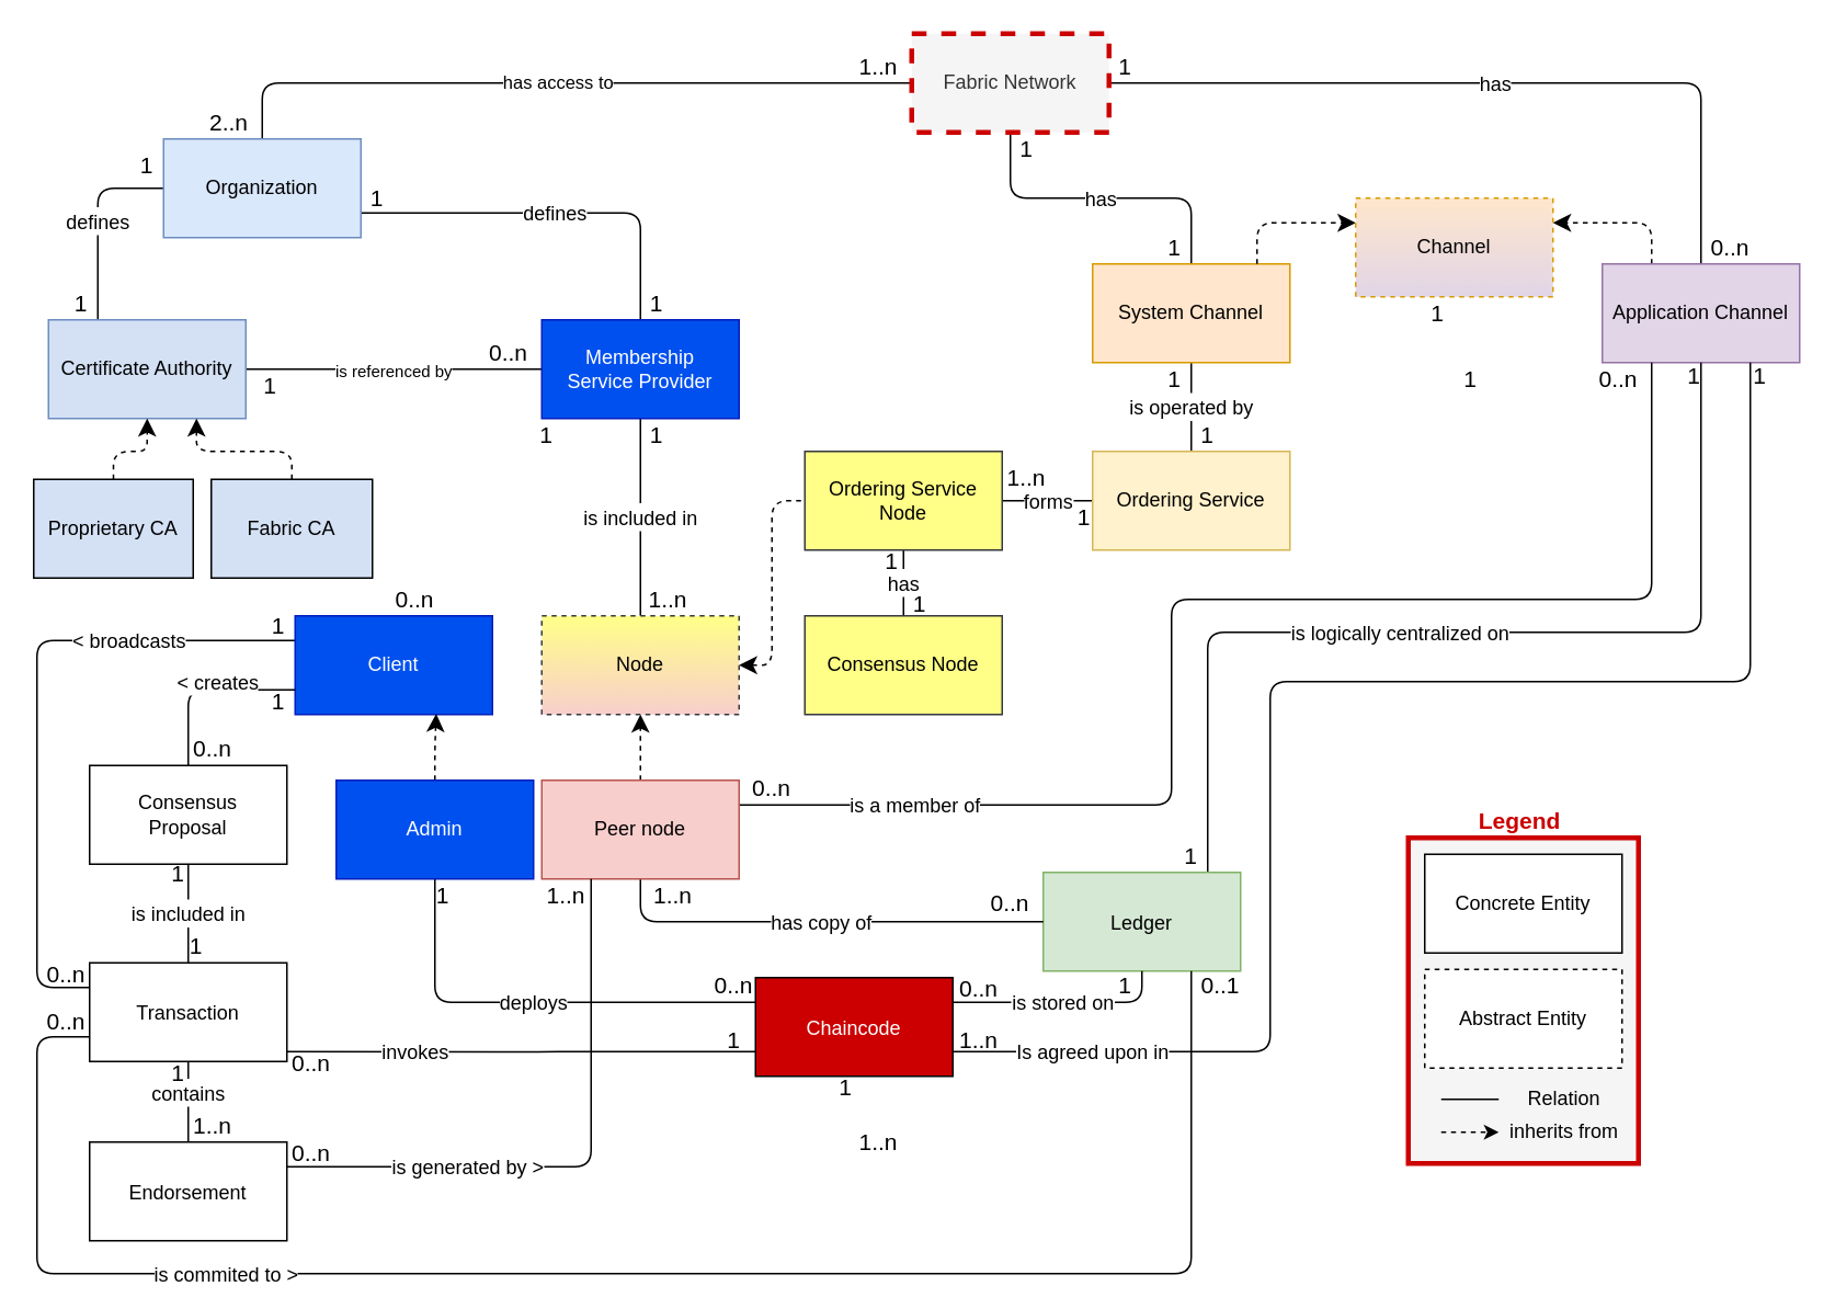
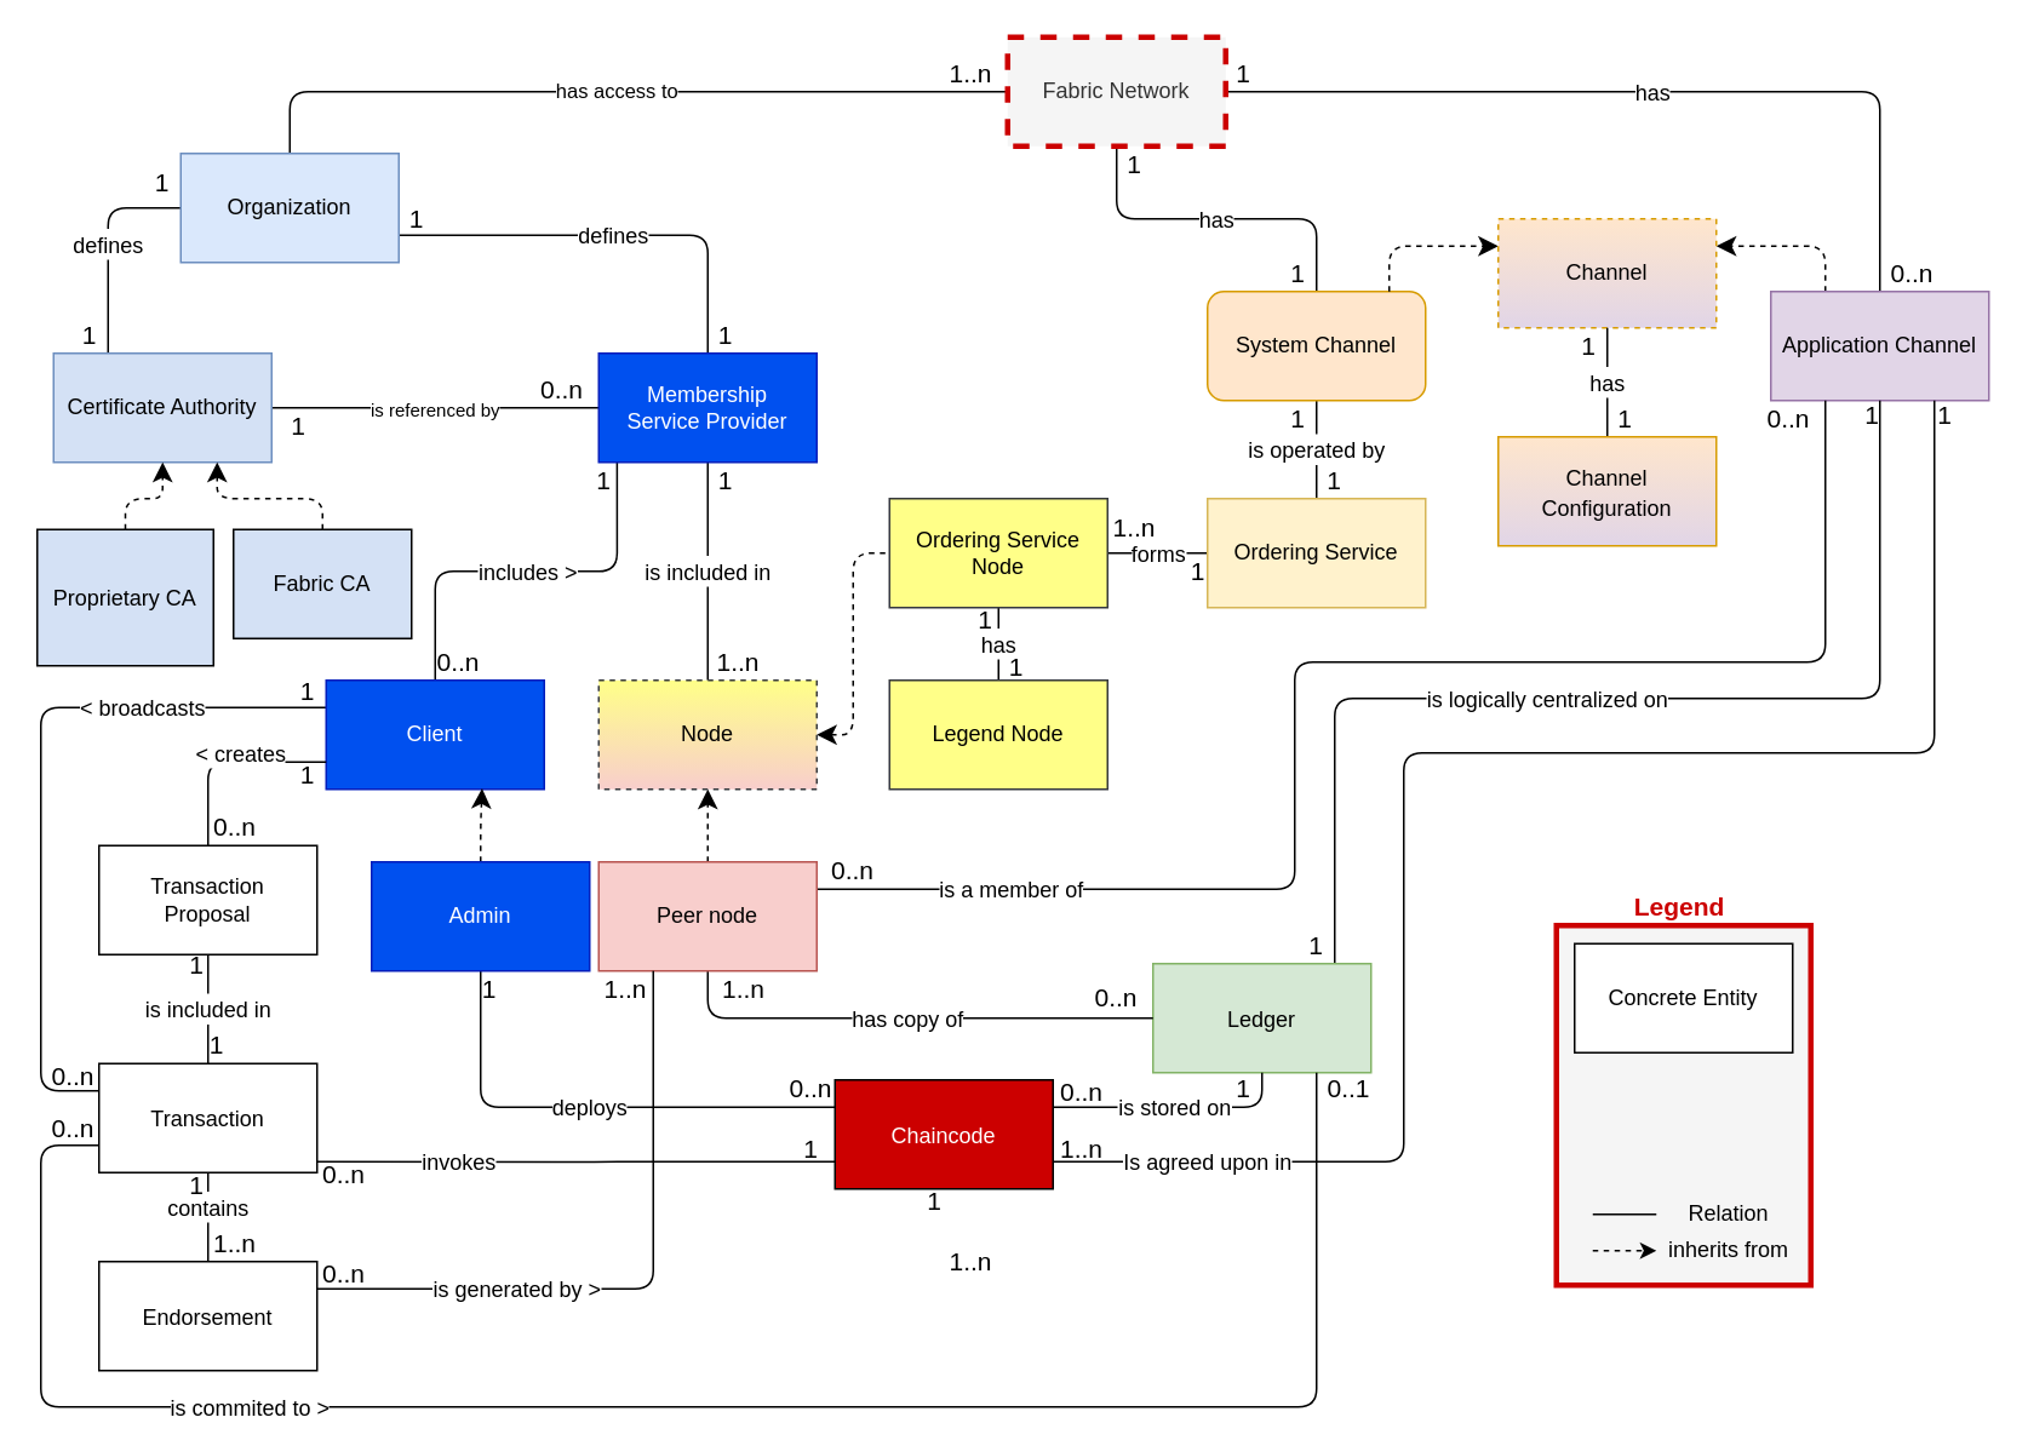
- <mxCell id="18" value="2..n" style="text;html=1;strokeColor=none;fillColor=none;align=center;verticalAlign=middle;whiteSpace=wrap;rounded=0;shadow=0;glass=0;sketch=0;fontSize=14;" parent="1" vertex="1"><mxGeometry x="119" y="64" width="40" height="20" as="geometry" /></mxCell>
- <mxCell id="13" value="System Channel" style="rounded=0;whiteSpace=wrap;html=1;shadow=0;glass=0;sketch=0;fillColor=#ffe6cc;strokeColor=#d79b00;" parent="1" vertex="1"><mxGeometry x="664" y="160" width="120" height="60" as="geometry" /></mxCell>
+ <mxCell id="13" value="System Channel" style="whiteSpace=wrap;html=1;shadow=0;glass=0;sketch=0;fillColor=#ffe6cc;strokeColor=#d79b00;rounded=1;" parent="1" vertex="1"><mxGeometry x="664" y="160" width="120" height="60" as="geometry" /></mxCell>
+ <mxCell id="65" value="&lt;font style=&quot;font-size: 12px&quot;&gt;has&lt;/font&gt;" style="edgeStyle=orthogonalEdgeStyle;rounded=1;orthogonalLoop=1;jettySize=auto;html=1;exitX=0.5;exitY=0;exitDx=0;exitDy=0;entryX=0.5;entryY=1;entryDx=0;entryDy=0;startArrow=none;startFill=0;startSize=8;endArrow=none;endFill=0;endSize=8;strokeWidth=1;fontSize=14;" parent="1" source="66" target="24" edge="1"><mxGeometry relative="1" as="geometry" /></mxCell>
+ <mxCell id="66" value="&lt;font style=&quot;font-size: 12px&quot;&gt;Channel Configuration&lt;/font&gt;" style="rounded=0;whiteSpace=wrap;html=1;shadow=0;glass=0;sketch=0;fontSize=14;fillColor=#ffe6cc;strokeColor=#d79b00;gradientColor=#E1D5E7;" parent="1" vertex="1"><mxGeometry x="824" y="240" width="120" height="60" as="geometry" /></mxCell>
+ <mxCell id="32" value="&lt;font style=&quot;font-size: 12px&quot;&gt;includes &amp;gt;&lt;/font&gt;" style="edgeStyle=orthogonalEdgeStyle;rounded=1;orthogonalLoop=1;jettySize=auto;html=1;exitX=0.084;exitY=0.987;exitDx=0;exitDy=0;entryX=0.5;entryY=0;entryDx=0;entryDy=0;startArrow=none;startFill=0;startSize=8;endArrow=none;endFill=0;endSize=8;strokeWidth=1;fontSize=14;exitPerimeter=0;" parent="1" source="33" target="41" edge="1"><mxGeometry relative="1" as="geometry" /></mxCell>
- <mxCell id="115" value="Proprietary CA" style="rounded=0;whiteSpace=wrap;html=1;shadow=0;glass=0;sketch=0;fillColor=#D4E1F5;" parent="1" vertex="1"><mxGeometry x="20" y="291" width="97" height="60" as="geometry" /></mxCell>
+ <mxCell id="115" value="Proprietary CA" style="rounded=0;whiteSpace=wrap;html=1;shadow=0;glass=0;sketch=0;fillColor=#D4E1F5;" parent="1" vertex="1"><mxGeometry x="20" y="291" width="97" height="75" as="geometry" /></mxCell>
- <mxCell id="57" value="Consensus Node" style="rounded=0;whiteSpace=wrap;html=1;shadow=0;glass=0;sketch=0;fillColor=#ffff88;strokeColor=#36393d;" parent="1" vertex="1"><mxGeometry x="489" y="374" width="120" height="60" as="geometry" /></mxCell>
+ <mxCell id="57" value="Legend Node" style="rounded=0;whiteSpace=wrap;html=1;shadow=0;glass=0;sketch=0;fillColor=#ffff88;strokeColor=#36393d;" parent="1" vertex="1"><mxGeometry x="489" y="374" width="120" height="60" as="geometry" /></mxCell>
- <mxCell id="91" value="Consensus&lt;br&gt;Proposal" style="rounded=0;whiteSpace=wrap;html=1;shadow=0;glass=0;sketch=0;" parent="1" vertex="1"><mxGeometry x="54" y="465" width="120" height="60" as="geometry" /></mxCell>
+ <mxCell id="91" value="Transaction&lt;br&gt;Proposal" style="rounded=0;whiteSpace=wrap;html=1;shadow=0;glass=0;sketch=0;" parent="1" vertex="1"><mxGeometry x="54" y="465" width="120" height="60" as="geometry" /></mxCell>
- <mxCell id="14" value="Abstract Entity" style="rounded=0;whiteSpace=wrap;html=1;shadow=0;glass=0;sketch=0;dashed=1;" parent="1" vertex="1"><mxGeometry x="866" y="589" width="120" height="60" as="geometry" /></mxCell>
